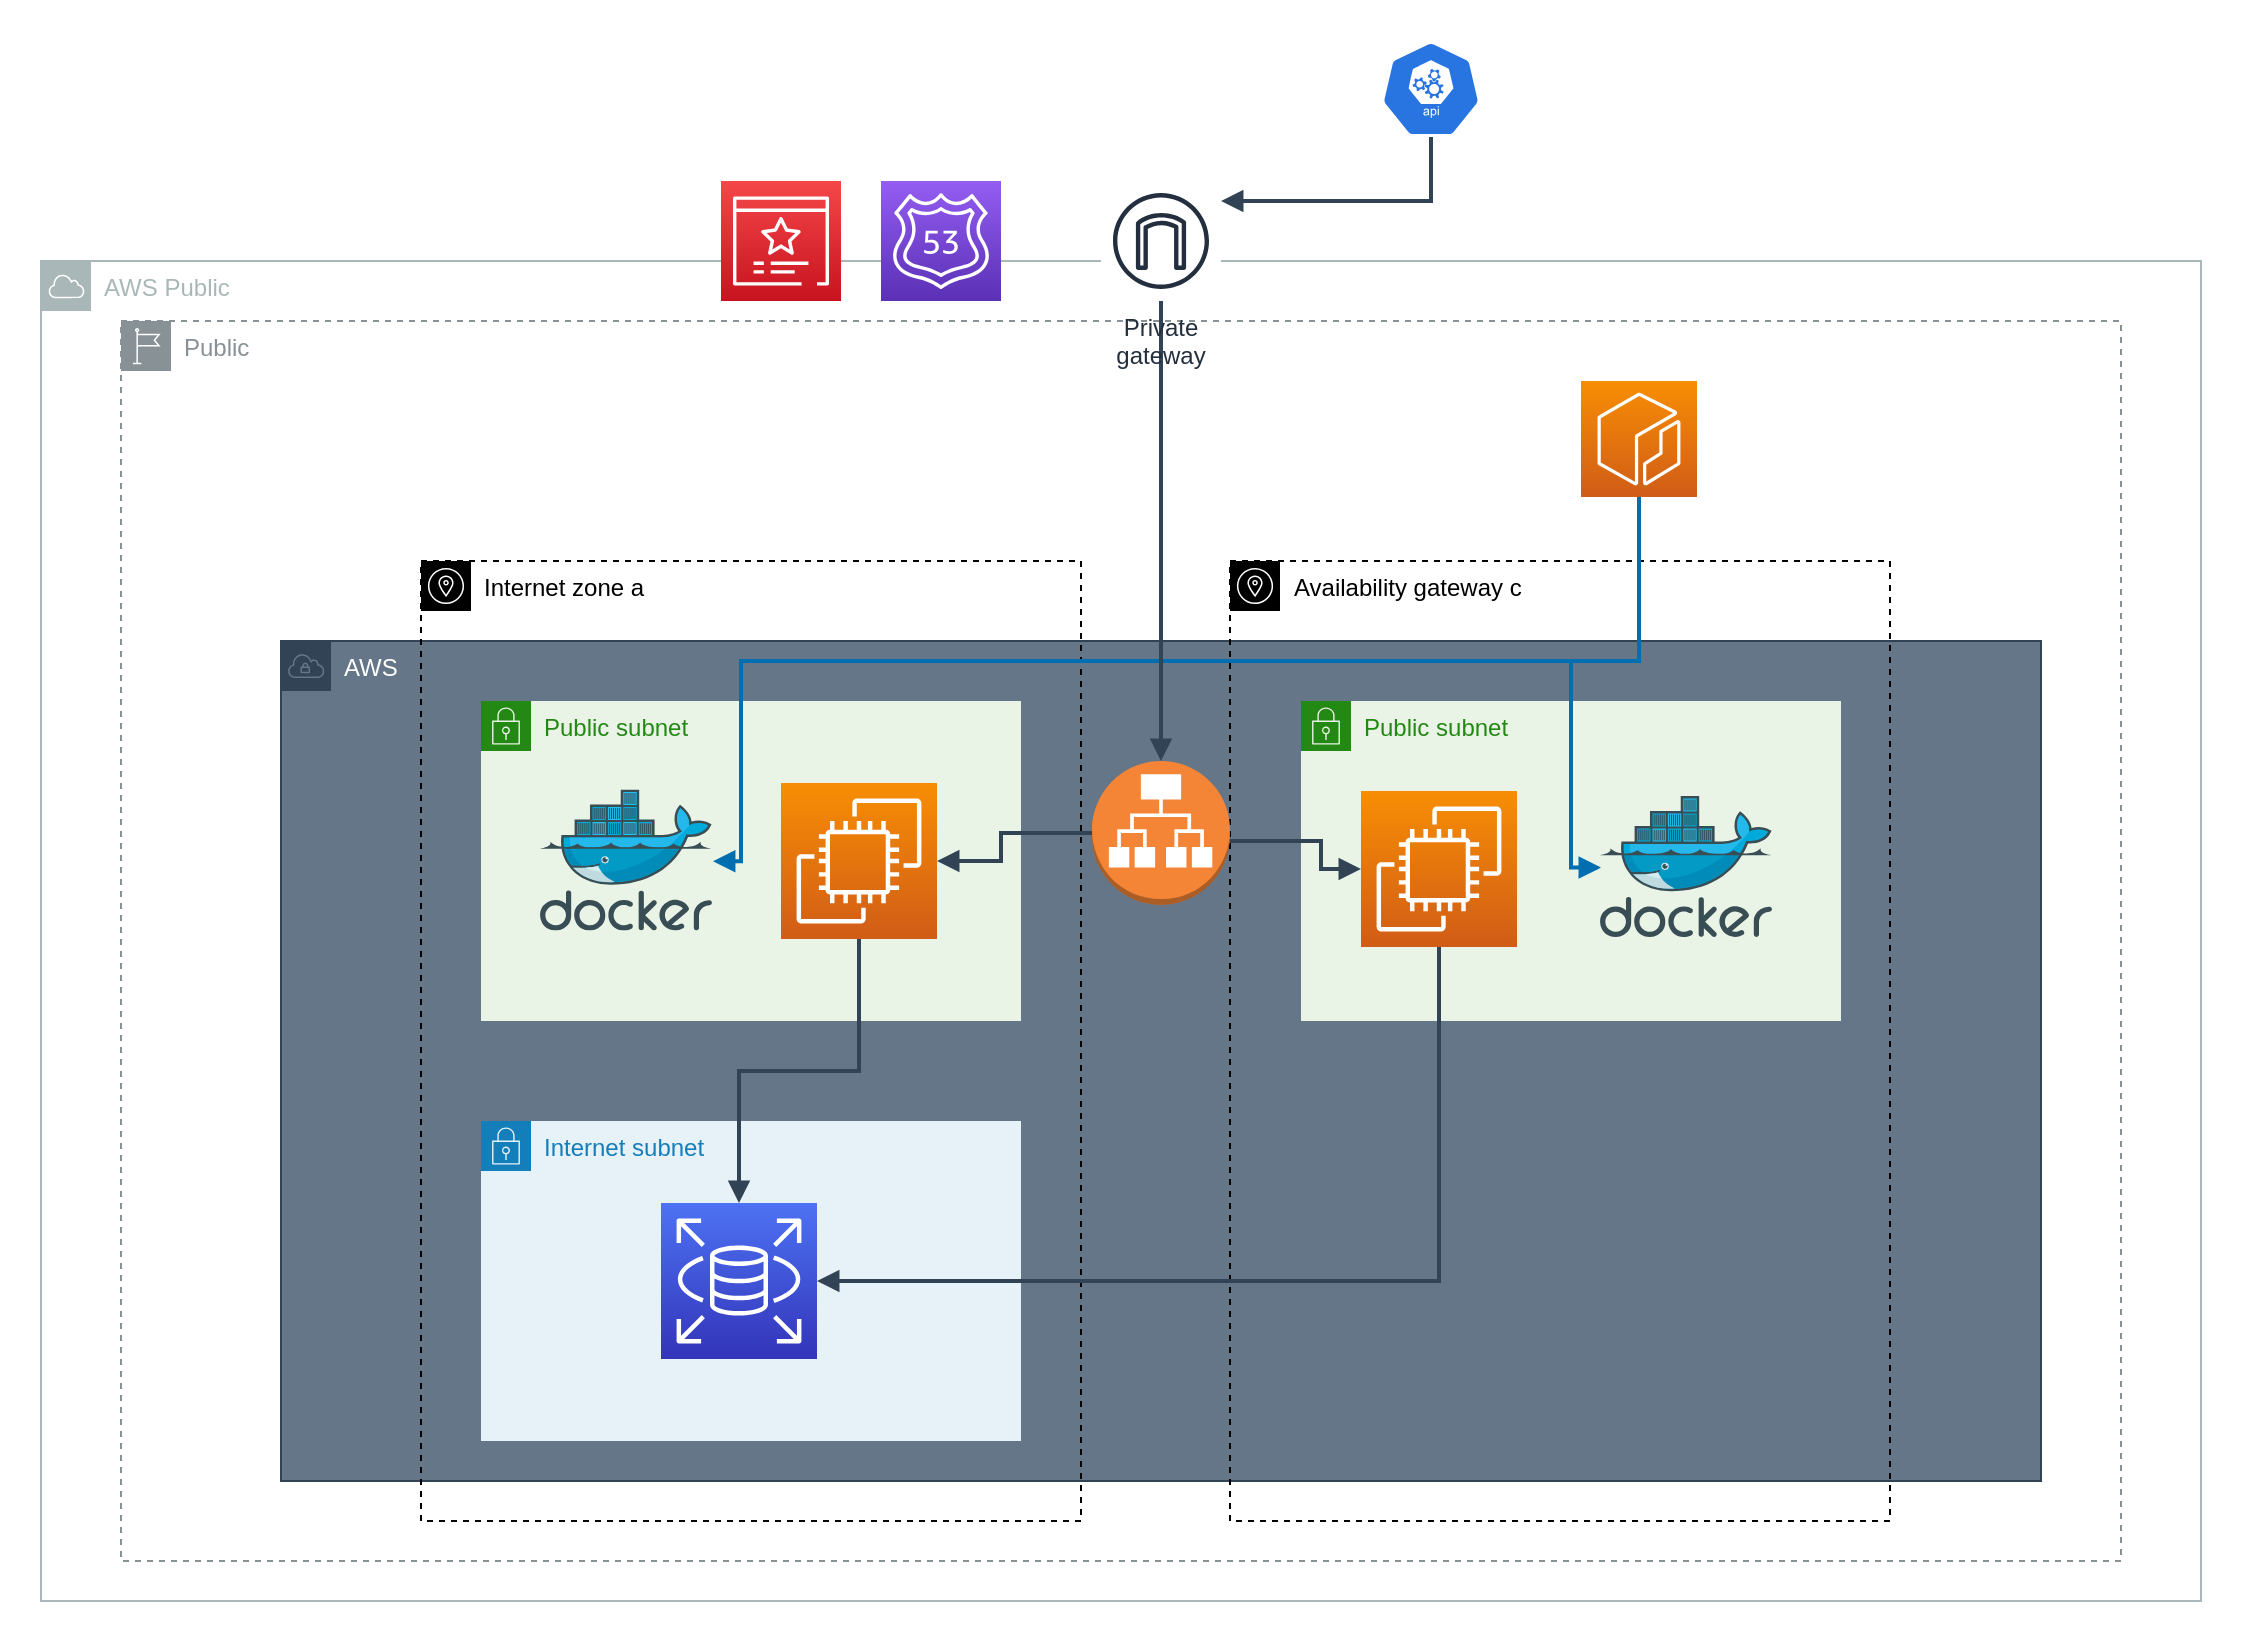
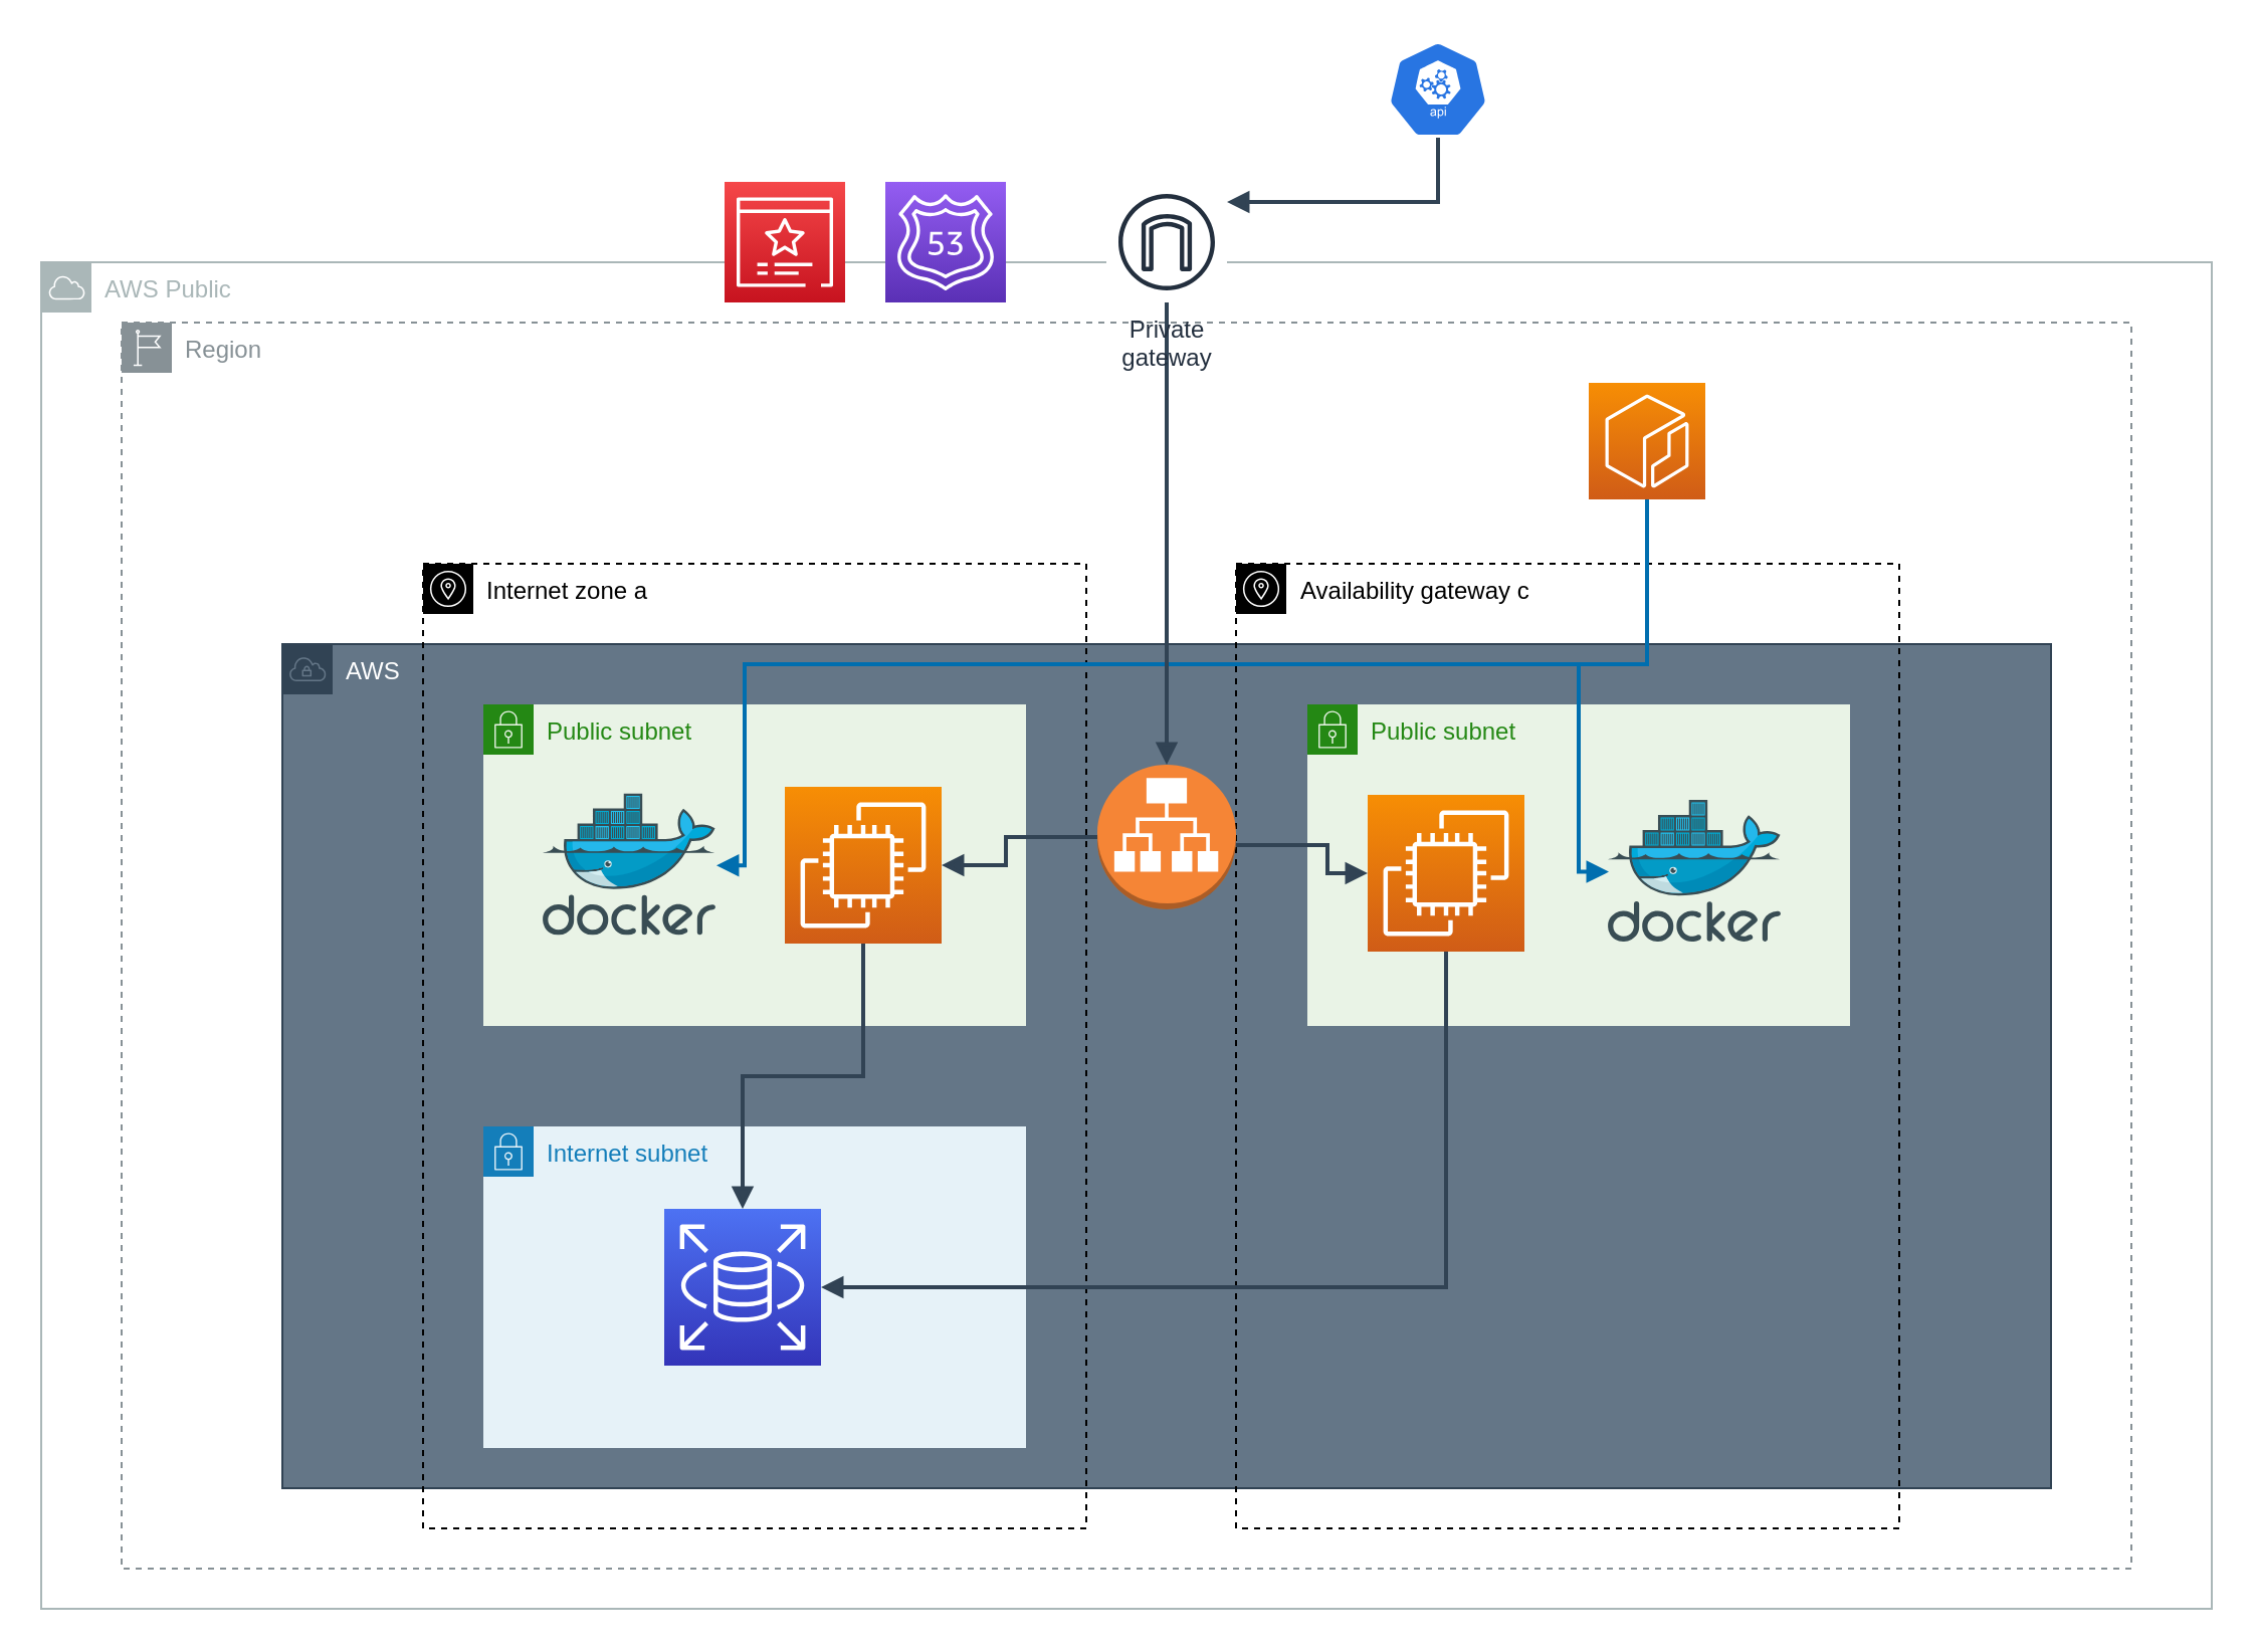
- <mxCell id="3" value="Public" style="sketch=0;outlineConnect=0;gradientColor=none;html=1;whiteSpace=wrap;fontSize=12;fontStyle=0;shape=mxgraph.aws4.group;grIcon=mxgraph.aws4.group_region;strokeColor=#879196;fillColor=none;verticalAlign=top;align=left;spacingLeft=30;fontColor=#879196;dashed=1;" vertex="1" parent="1"><mxGeometry x="60" y="160" width="1000" height="620" as="geometry" /></mxCell>
+ <mxCell id="3" value="Region" style="sketch=0;outlineConnect=0;gradientColor=none;html=1;whiteSpace=wrap;fontSize=12;fontStyle=0;shape=mxgraph.aws4.group;grIcon=mxgraph.aws4.group_region;strokeColor=#879196;fillColor=none;verticalAlign=top;align=left;spacingLeft=30;fontColor=#879196;dashed=1;" vertex="1" parent="1"><mxGeometry x="60" y="160" width="1000" height="620" as="geometry" /></mxCell>
